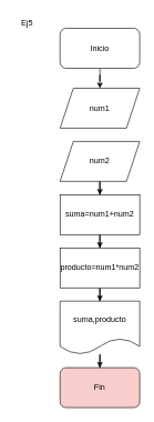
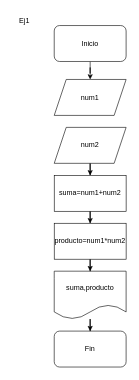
- <mxCell id="12" value="Ej5" style="text;html=1;align=center;verticalAlign=middle;resizable=0;points=[];autosize=1;strokeColor=none;fillColor=none;" vertex="1" parent="1"><mxGeometry x="20" y="20" width="40" height="30" as="geometry" /></mxCell>
+ <mxCell id="12" value="Ej1" style="text;html=1;align=center;verticalAlign=middle;resizable=0;points=[];autosize=1;strokeColor=none;fillColor=none;" vertex="1" parent="1"><mxGeometry x="20" y="20" width="40" height="30" as="geometry" /></mxCell>
- <mxCell id="4" value="Fin" style="rounded=1;whiteSpace=wrap;html=1;fillColor=#f8cecc;" vertex="1" parent="1"><mxGeometry x="90" y="552" width="120" height="60" as="geometry" /></mxCell>
+ <mxCell id="4" value="Fin" style="rounded=1;whiteSpace=wrap;html=1;" vertex="1" parent="1"><mxGeometry x="90" y="552" width="120" height="60" as="geometry" /></mxCell>
